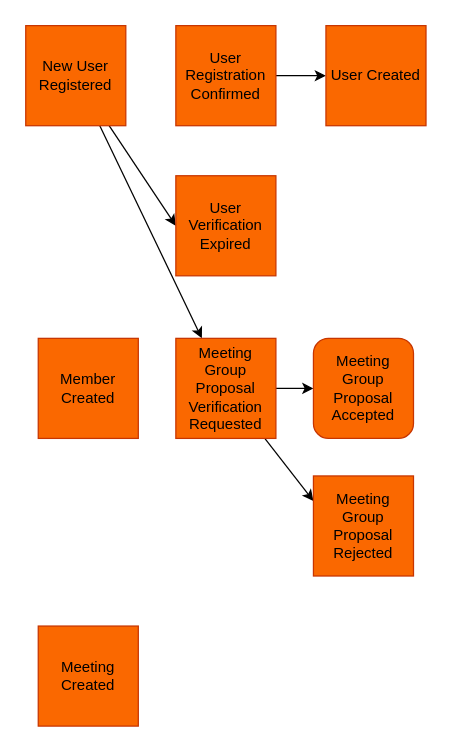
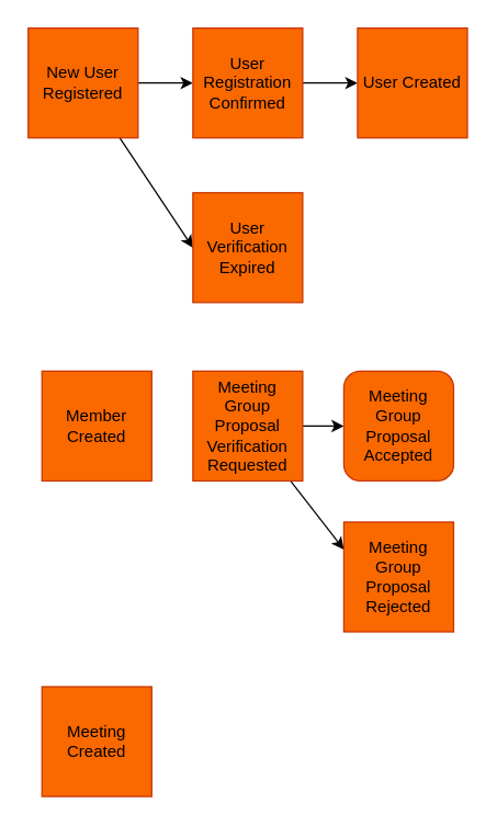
- <mxCell id="2" style="edgeStyle=none;html=1;fontColor=#FFFFFF;" edge="1" parent="1" source="4" target="12"><mxGeometry relative="1" as="geometry" /></mxCell>
+ <mxCell id="2" style="edgeStyle=none;html=1;fontColor=#FFFFFF;" edge="1" parent="1" source="4" target="6"><mxGeometry relative="1" as="geometry" /></mxCell>
